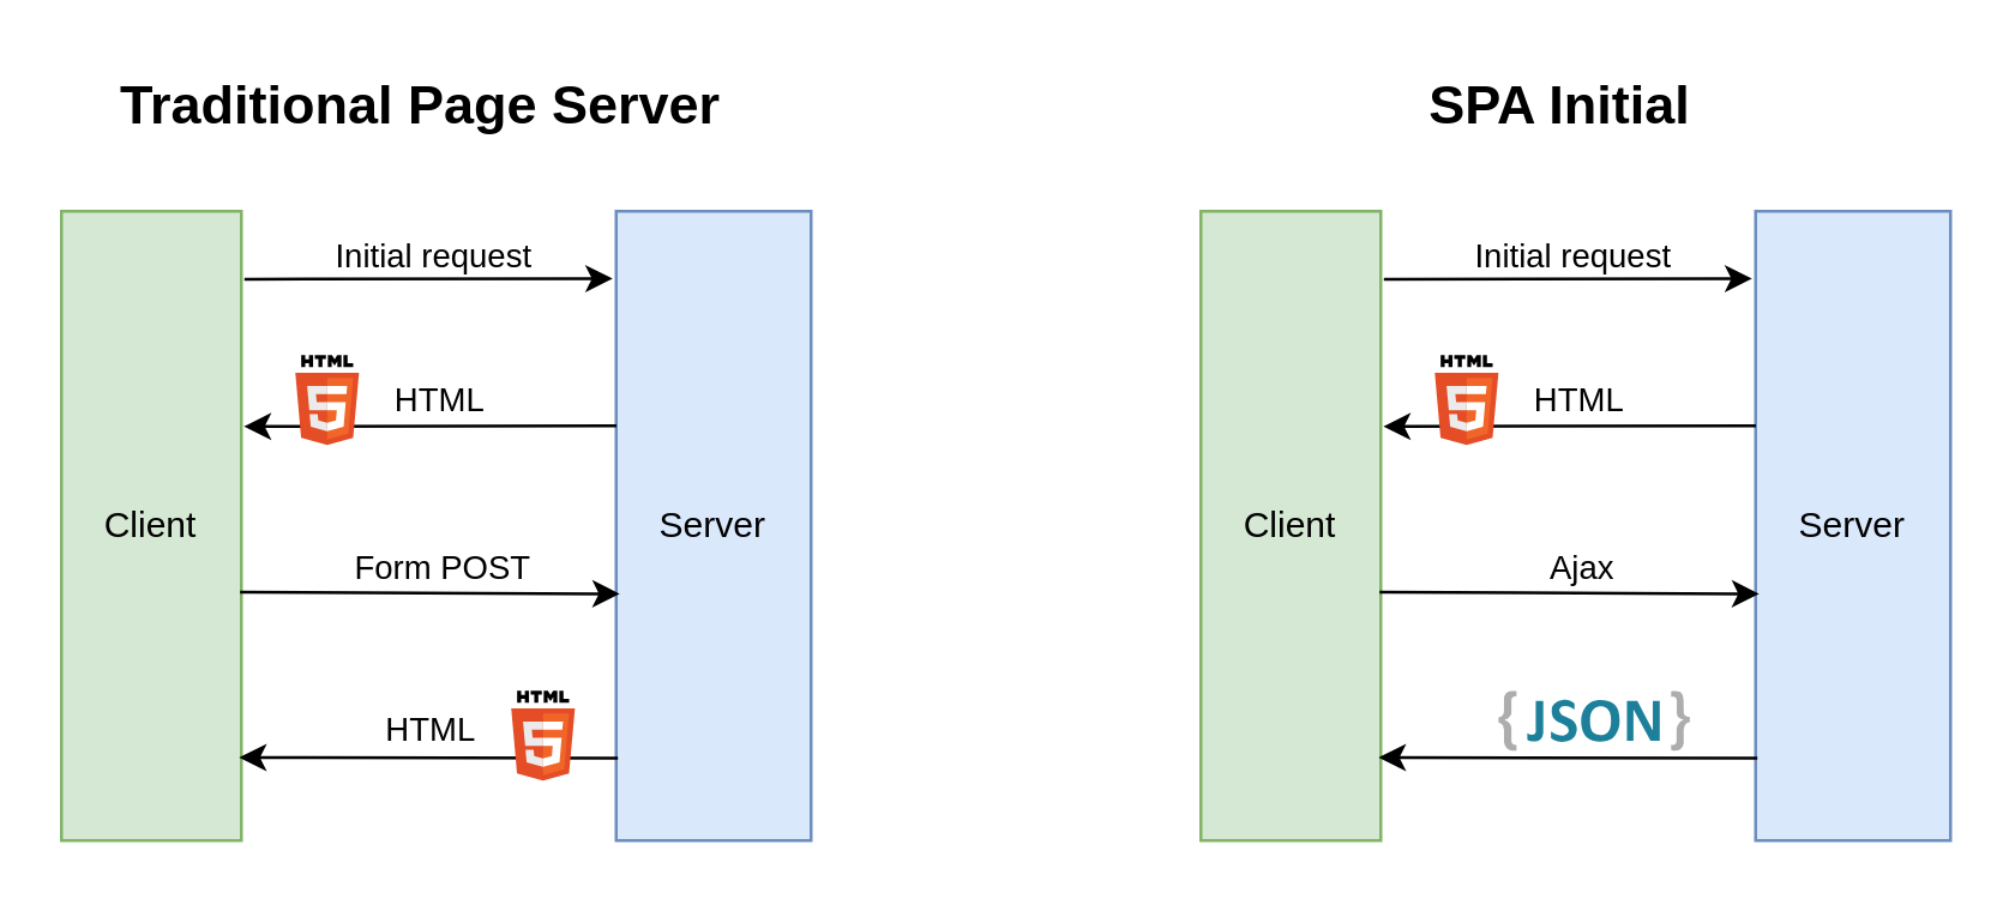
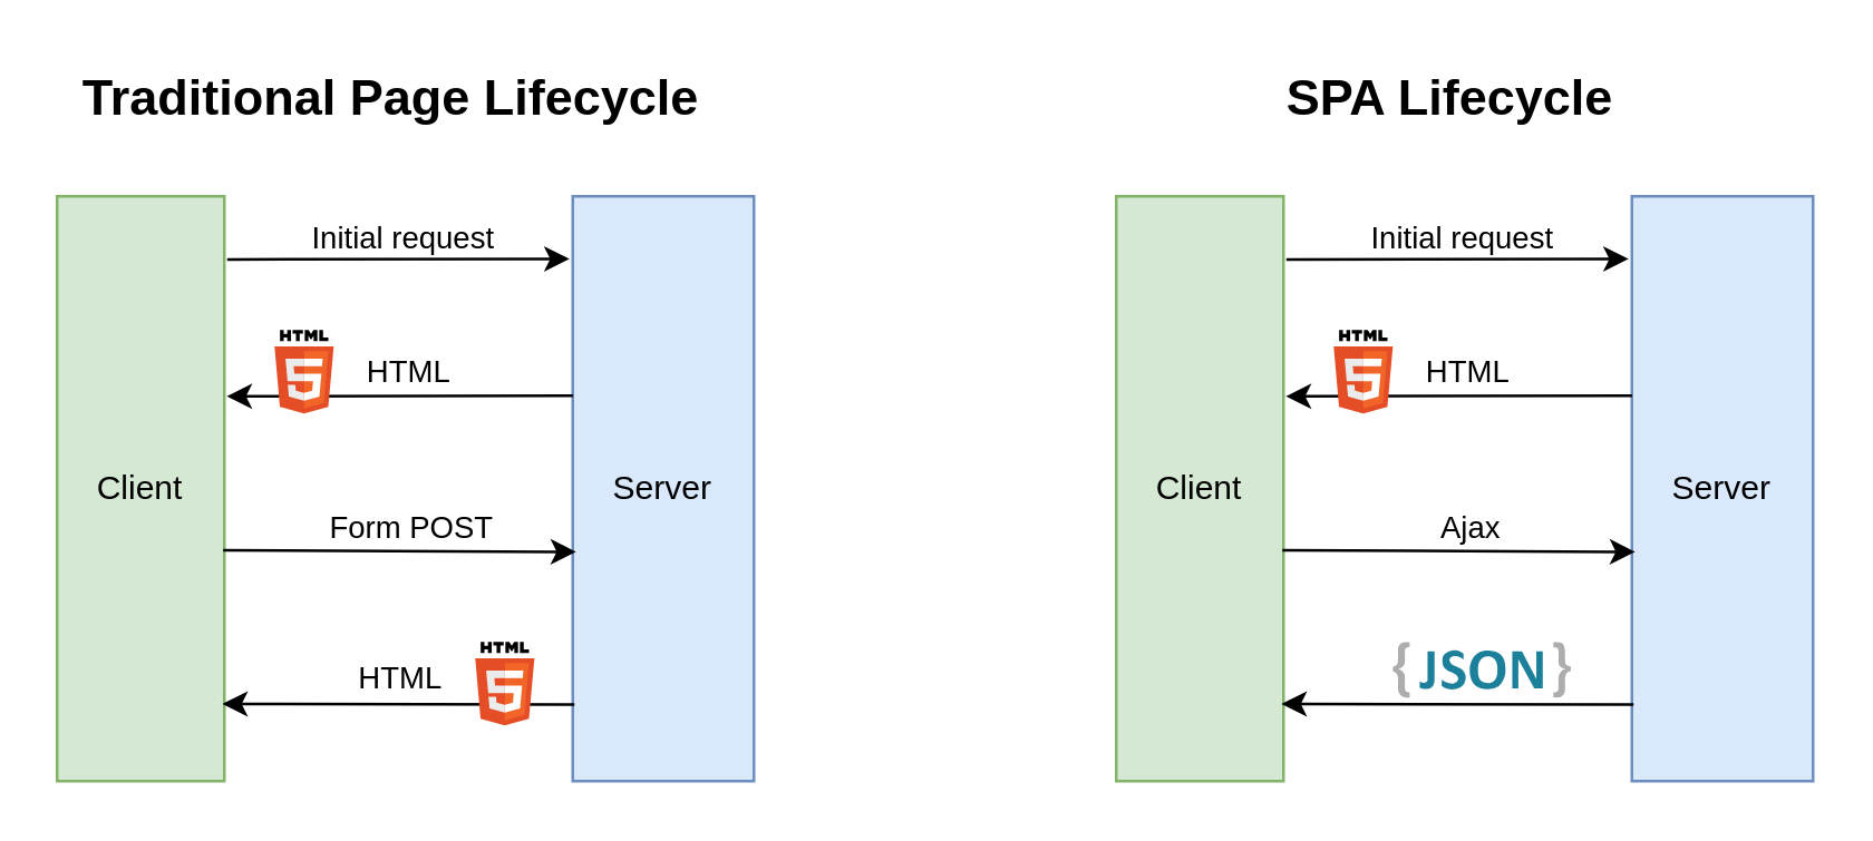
- <mxCell id="11" value="Traditional Page Server" style="text;html=1;strokeColor=none;fillColor=none;align=center;verticalAlign=middle;whiteSpace=wrap;rounded=0;fontStyle=1;fontSize=18;" vertex="1" parent="1"><mxGeometry x="20" y="20" width="240" height="30" as="geometry" /></mxCell>
+ <mxCell id="11" value="Traditional Page Lifecycle" style="text;html=1;strokeColor=none;fillColor=none;align=center;verticalAlign=middle;whiteSpace=wrap;rounded=0;fontStyle=1;fontSize=18;" vertex="1" parent="1"><mxGeometry x="20" y="20" width="240" height="30" as="geometry" /></mxCell>
- <mxCell id="23" value="SPA Initial" style="text;html=1;strokeColor=none;fillColor=none;align=center;verticalAlign=middle;whiteSpace=wrap;rounded=0;fontStyle=1;fontSize=18;" vertex="1" parent="1"><mxGeometry x="400" y="20" width="240" height="30" as="geometry" /></mxCell>
+ <mxCell id="23" value="SPA Lifecycle" style="text;html=1;strokeColor=none;fillColor=none;align=center;verticalAlign=middle;whiteSpace=wrap;rounded=0;fontStyle=1;fontSize=18;" vertex="1" parent="1"><mxGeometry x="400" y="20" width="240" height="30" as="geometry" /></mxCell>
